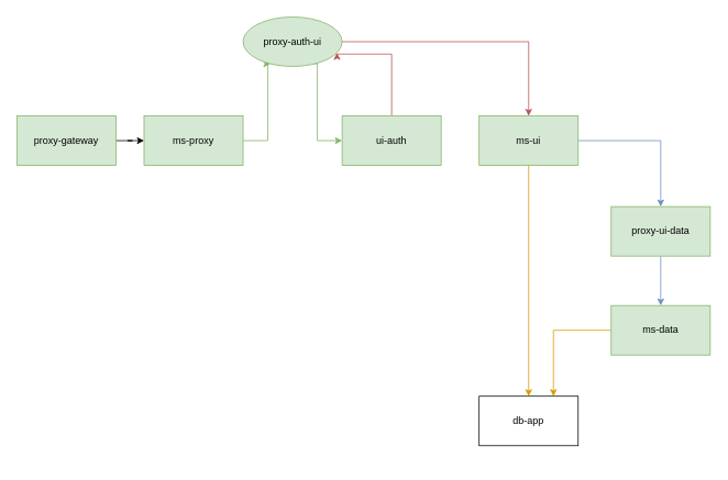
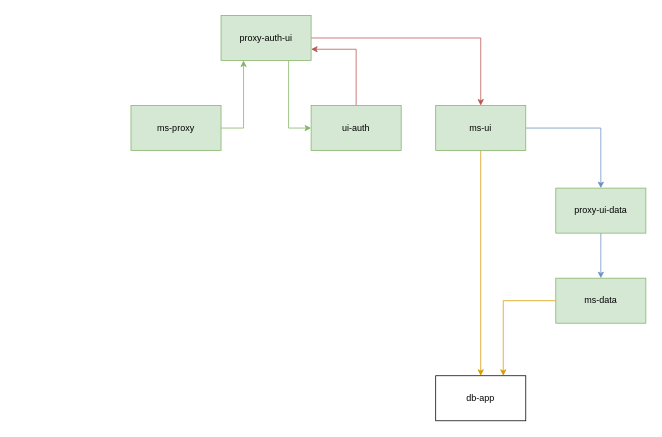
- <mxCell id="15" value="proxy-auth-ui" style="ellipse;whiteSpace=wrap;html=1;fillColor=#d5e8d4;strokeColor=#82b366;" parent="1" vertex="1"><mxGeometry x="294" y="20" width="120" height="60" as="geometry" /></mxCell>
+ <mxCell id="15" value="proxy-auth-ui" style="rounded=0;whiteSpace=wrap;html=1;fillColor=#d5e8d4;strokeColor=#82b366;" parent="1" vertex="1"><mxGeometry x="294" y="20" width="120" height="60" as="geometry" /></mxCell>
- <mxCell id="13" value="proxy-gateway" style="rounded=0;whiteSpace=wrap;html=1;fillColor=#d5e8d4;strokeColor=#82b366;" parent="1" vertex="1"><mxGeometry x="20" y="140" width="120" height="60" as="geometry" /></mxCell>
- <mxCell id="12" style="edgeStyle=orthogonalEdgeStyle;rounded=0;orthogonalLoop=1;jettySize=auto;html=1;entryX=0;entryY=0.5;entryDx=0;entryDy=0;" parent="1" source="13" target="3" edge="1"><mxGeometry relative="1" as="geometry" /></mxCell>
- <mxCell id="9" value="db-app" style="rounded=0;whiteSpace=wrap;html=1;" parent="1" vertex="1"><mxGeometry x="580" y="480" width="120" height="60" as="geometry" /></mxCell>
+ <mxCell id="9" value="db-app" style="rounded=0;whiteSpace=wrap;html=1;" parent="1" vertex="1"><mxGeometry x="580" y="500" width="120" height="60" as="geometry" /></mxCell>
